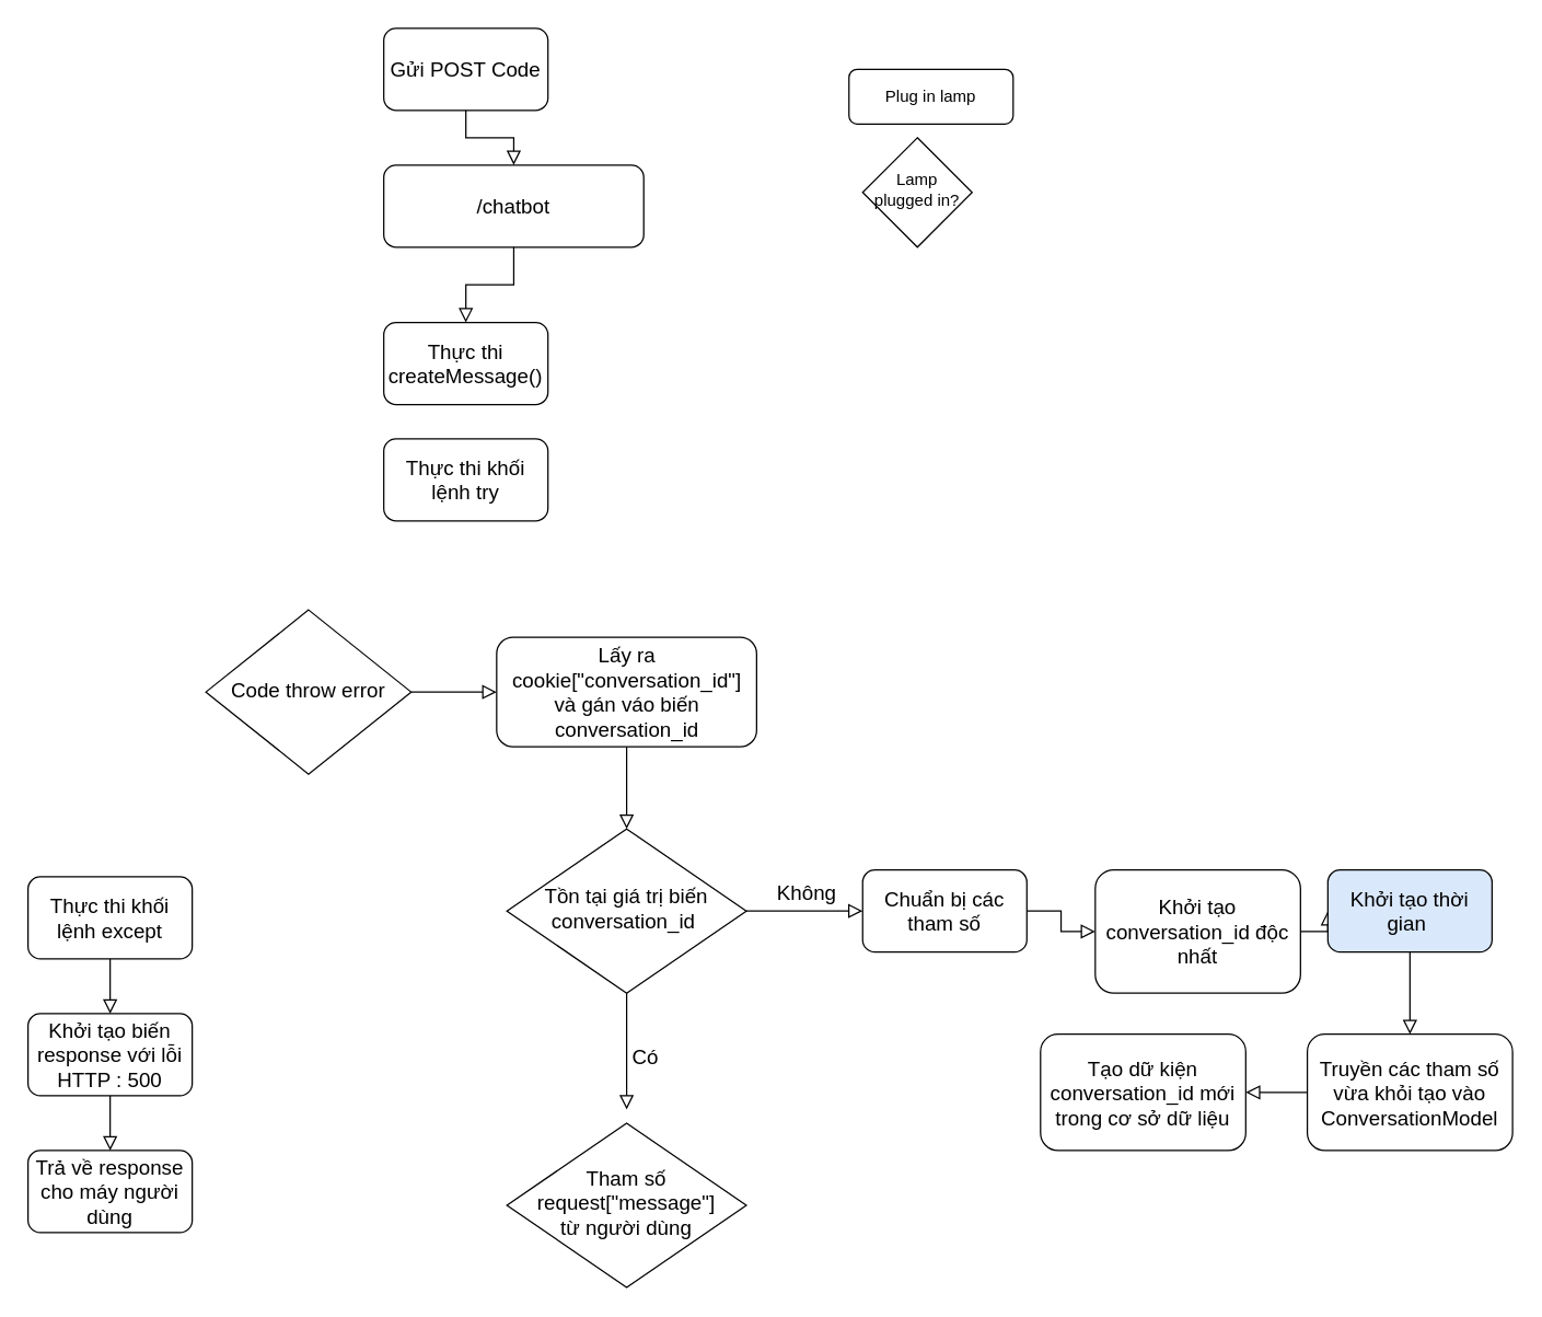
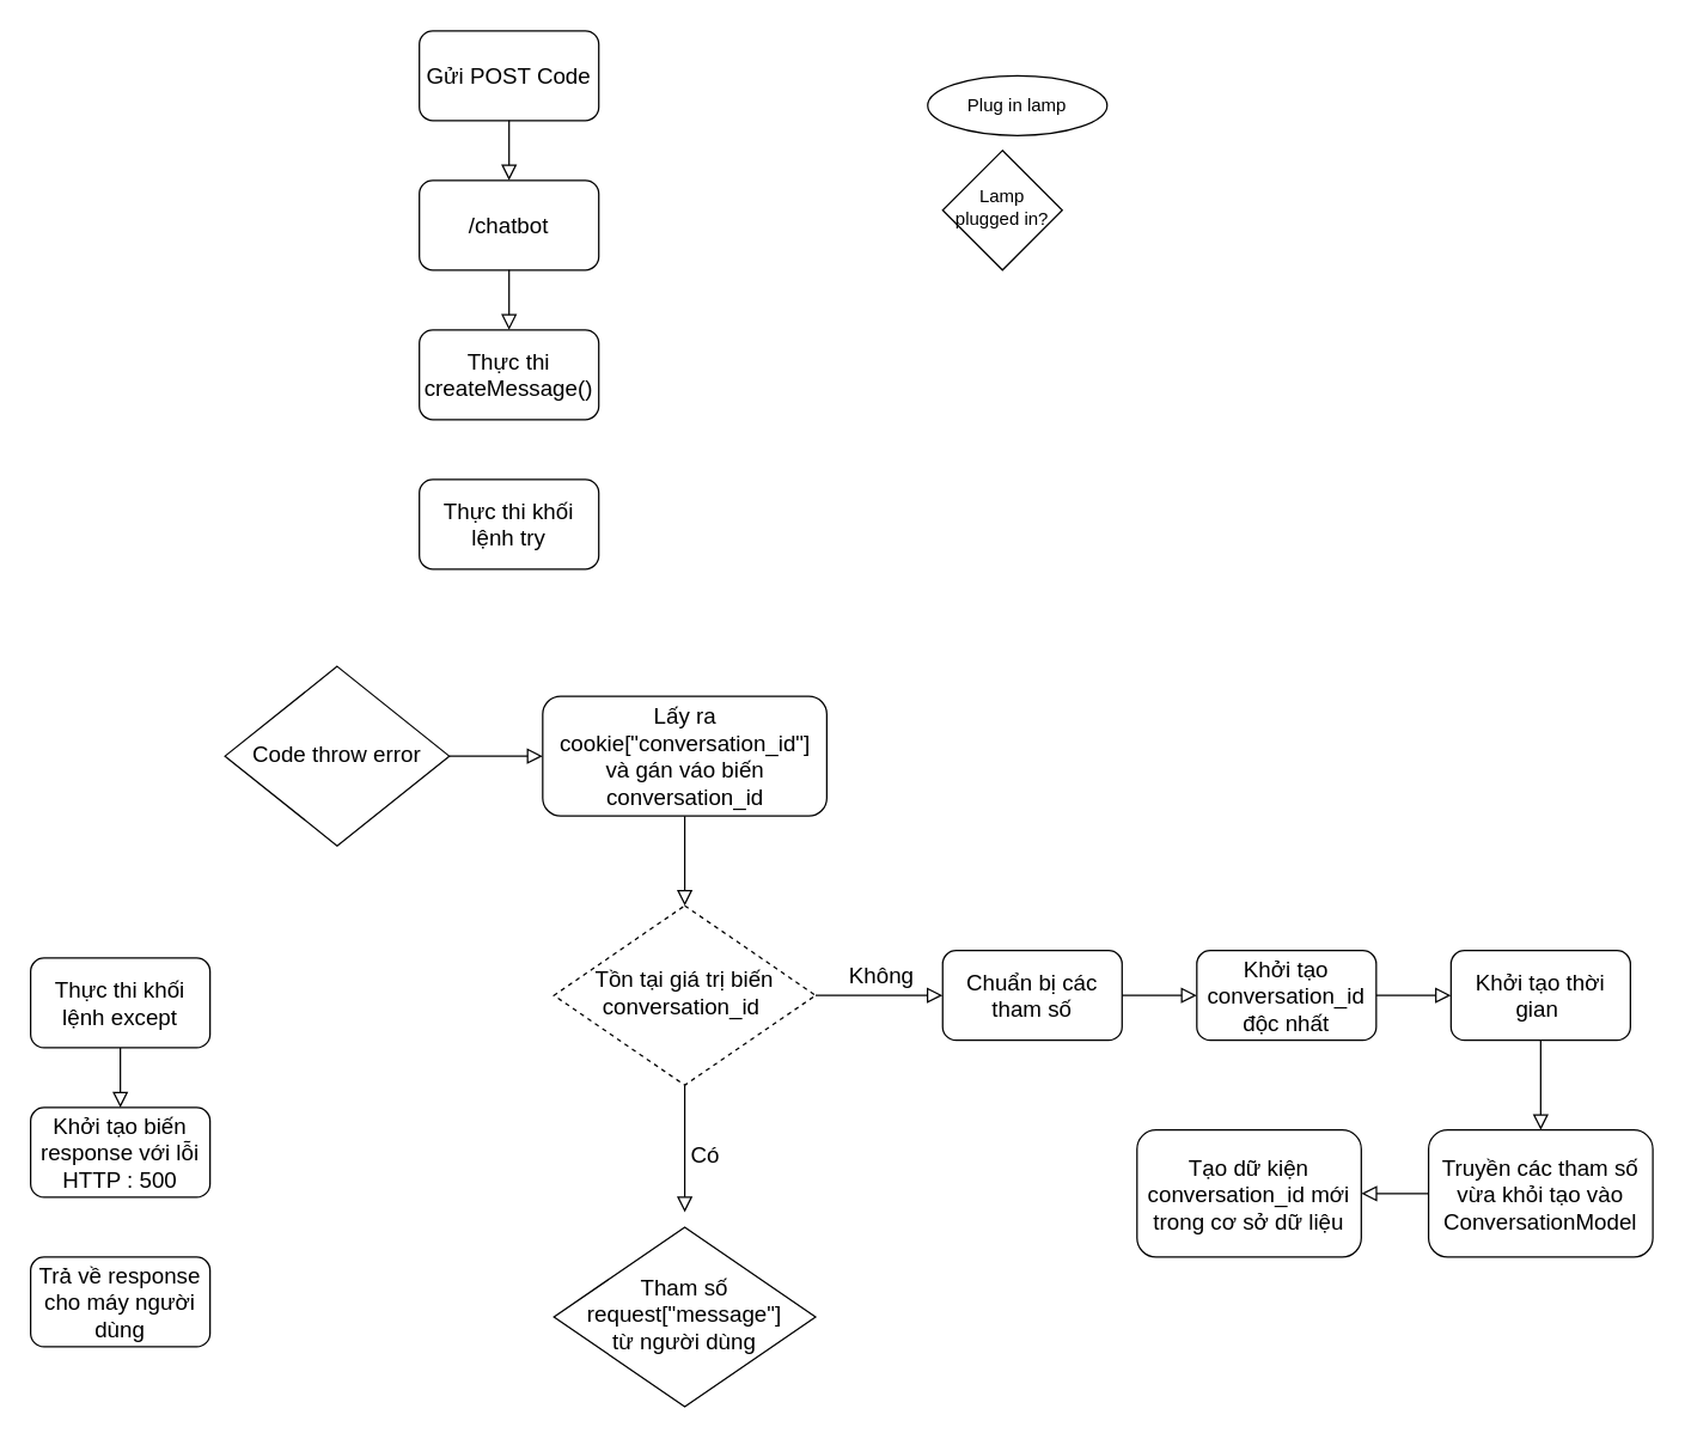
- <mxCell id="3" value="Plug in lamp" style="rounded=1;whiteSpace=wrap;html=1;fontSize=12;glass=0;strokeWidth=1;shadow=0;" vertex="1" parent="1"><mxGeometry x="620" y="50" width="120" height="40" as="geometry" /></mxCell>
+ <mxCell id="3" value="Plug in lamp" style="ellipse;whiteSpace=wrap;html=1;fontSize=12;glass=0;strokeWidth=1;shadow=0;" vertex="1" parent="1"><mxGeometry x="620" y="50" width="120" height="40" as="geometry" /></mxCell>
- <mxCell id="2" value="/chatbot" style="rounded=1;whiteSpace=wrap;html=1;fontSize=15;glass=0;strokeWidth=1;shadow=0;" parent="1" vertex="1"><mxGeometry x="280" y="120" width="190" height="60" as="geometry" /></mxCell>
+ <mxCell id="2" value="/chatbot" style="rounded=1;whiteSpace=wrap;html=1;fontSize=15;glass=0;strokeWidth=1;shadow=0;" parent="1" vertex="1"><mxGeometry x="280" y="120" width="120" height="60" as="geometry" /></mxCell>
- <mxCell id="7" value="Thực thi createMessage()" style="rounded=1;whiteSpace=wrap;html=1;fontSize=15;glass=0;strokeWidth=1;shadow=0;" vertex="1" parent="1"><mxGeometry x="280" y="235" width="120" height="60" as="geometry" /></mxCell>
+ <mxCell id="7" value="Thực thi createMessage()" style="rounded=1;whiteSpace=wrap;html=1;fontSize=15;glass=0;strokeWidth=1;shadow=0;" vertex="1" parent="1"><mxGeometry x="280" y="220" width="120" height="60" as="geometry" /></mxCell>
- <mxCell id="23" value="Tồn tại giá trị biến conversation_id&amp;nbsp;" style="rhombus;whiteSpace=wrap;html=1;shadow=0;fontFamily=Helvetica;fontSize=15;align=center;strokeWidth=1;spacing=6;spacingTop=-4;" vertex="1" parent="1"><mxGeometry x="370" y="605" width="175" height="120" as="geometry" /></mxCell>
+ <mxCell id="23" value="Tồn tại giá trị biến conversation_id&amp;nbsp;" style="rhombus;whiteSpace=wrap;html=1;shadow=0;fontFamily=Helvetica;fontSize=15;align=center;strokeWidth=1;spacing=6;spacingTop=-4;dashed=1;" vertex="1" parent="1"><mxGeometry x="370" y="605" width="175" height="120" as="geometry" /></mxCell>
- <mxCell id="29" value="Khởi tạo thời gian&amp;nbsp;" style="rounded=1;whiteSpace=wrap;html=1;fontSize=15;glass=0;strokeWidth=1;shadow=0;fillColor=#dae8fc;" vertex="1" parent="1"><mxGeometry x="970" y="635" width="120" height="60" as="geometry" /></mxCell>
+ <mxCell id="29" value="Khởi tạo thời gian&amp;nbsp;" style="rounded=1;whiteSpace=wrap;html=1;fontSize=15;glass=0;strokeWidth=1;shadow=0;" vertex="1" parent="1"><mxGeometry x="970" y="635" width="120" height="60" as="geometry" /></mxCell>
- <mxCell id="27" value="Khởi tạo conversation_id độc nhất" style="rounded=1;whiteSpace=wrap;html=1;fontSize=15;glass=0;strokeWidth=1;shadow=0;" vertex="1" parent="1"><mxGeometry x="800" y="635" width="150" height="90" as="geometry" /></mxCell>
+ <mxCell id="27" value="Khởi tạo conversation_id độc nhất" style="rounded=1;whiteSpace=wrap;html=1;fontSize=15;glass=0;strokeWidth=1;shadow=0;" vertex="1" parent="1"><mxGeometry x="800" y="635" width="120" height="60" as="geometry" /></mxCell>
- <mxCell id="16" value="" style="rounded=0;html=1;jettySize=auto;orthogonalLoop=1;fontSize=11;endArrow=block;endFill=0;endSize=8;strokeWidth=1;shadow=0;labelBackgroundColor=none;edgeStyle=orthogonalEdgeStyle;entryX=0.5;entryY=0;entryDx=0;entryDy=0;exitX=0.5;exitY=1;exitDx=0;exitDy=0;" edge="1" parent="1" source="13" target="15"><mxGeometry relative="1" as="geometry"><mxPoint x="110" y="840" as="sourcePoint" /><mxPoint x="90" y="750" as="targetPoint" /></mxGeometry></mxCell>
